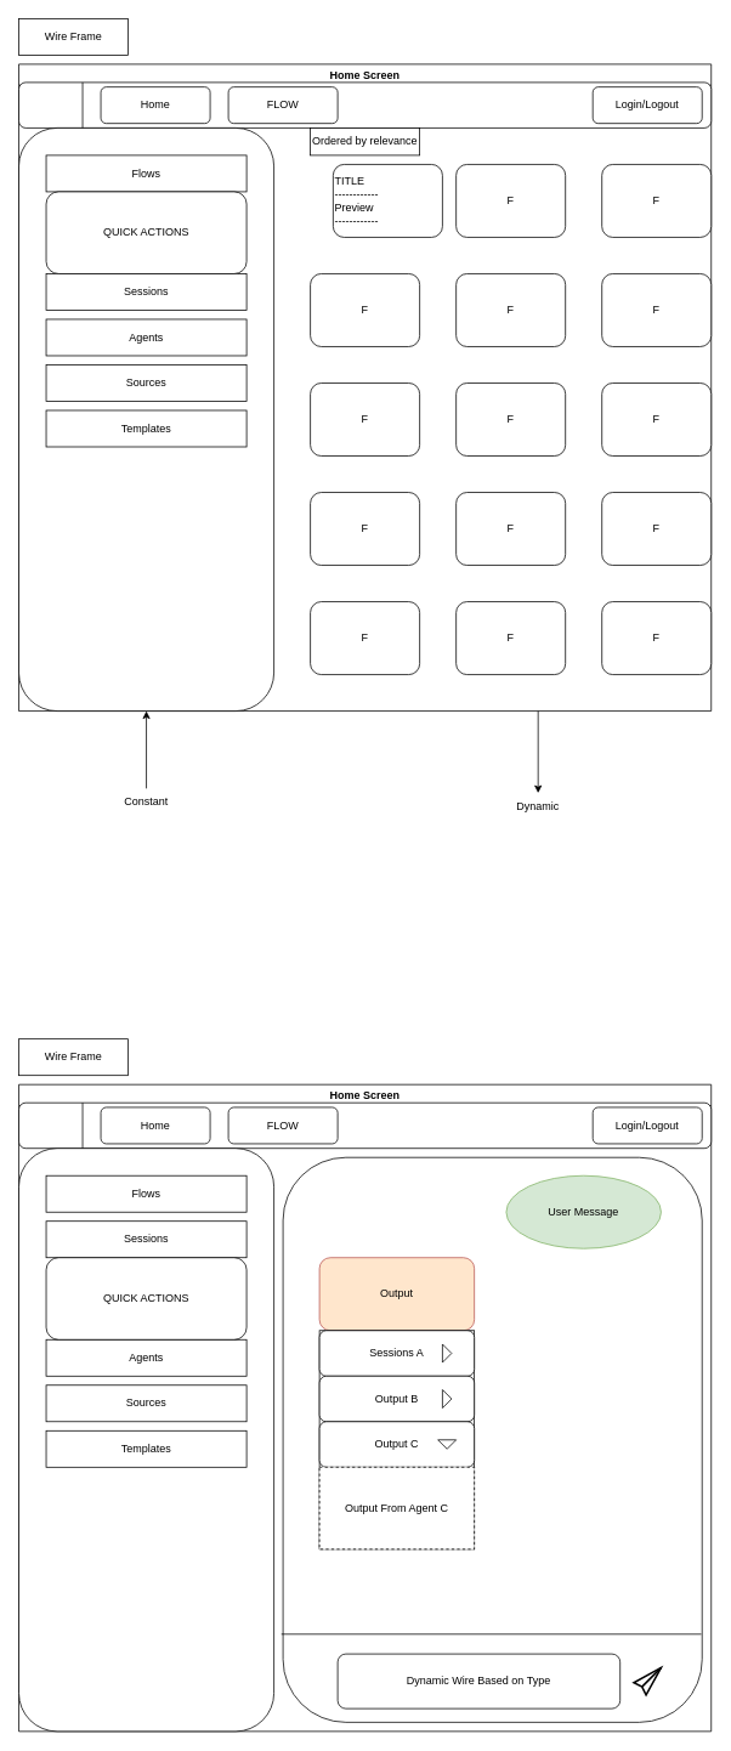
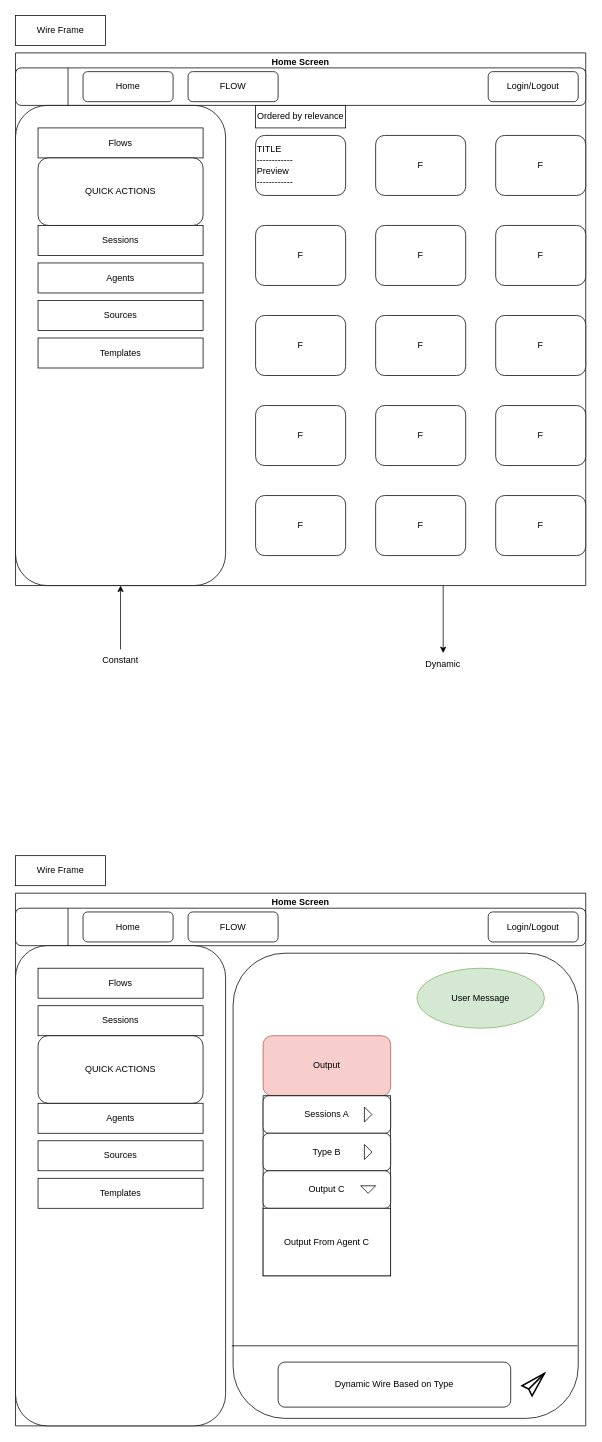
- <mxCell id="17" value="TITLE&lt;br&gt;------------&lt;br&gt;Preview&lt;br&gt;------------" style="rounded=1;whiteSpace=wrap;html=1;align=left;" parent="4" vertex="1"><mxGeometry x="345" y="110" width="120" height="80" as="geometry" /></mxCell>
+ <mxCell id="17" value="TITLE&lt;br&gt;------------&lt;br&gt;Preview&lt;br&gt;------------" style="rounded=1;whiteSpace=wrap;html=1;align=left;" parent="4" vertex="1"><mxGeometry x="320" y="110" width="120" height="80" as="geometry" /></mxCell>
- <mxCell id="53" value="Output" style="rounded=1;whiteSpace=wrap;html=1;fillColor=#ffe6cc;strokeColor=#b85450;" parent="35" vertex="1"><mxGeometry x="330" y="190" width="170" height="80" as="geometry" /></mxCell>
+ <mxCell id="53" value="Output" style="rounded=1;whiteSpace=wrap;html=1;fillColor=#f8cecc;strokeColor=#b85450;" parent="35" vertex="1"><mxGeometry x="330" y="190" width="170" height="80" as="geometry" /></mxCell>
- <mxCell id="57" value="Output B" style="rounded=1;whiteSpace=wrap;html=1;" parent="35" vertex="1"><mxGeometry x="330" y="320" width="170" height="50" as="geometry" /></mxCell>
+ <mxCell id="57" value="Type B" style="rounded=1;whiteSpace=wrap;html=1;" parent="35" vertex="1"><mxGeometry x="330" y="320" width="170" height="50" as="geometry" /></mxCell>
- <mxCell id="60" value="Output From Agent C" style="rounded=0;whiteSpace=wrap;html=1;dashed=1;" parent="35" vertex="1"><mxGeometry x="330" y="420" width="170" height="90" as="geometry" /></mxCell>
+ <mxCell id="60" value="Output From Agent C" style="rounded=0;whiteSpace=wrap;html=1;" parent="35" vertex="1"><mxGeometry x="330" y="420" width="170" height="90" as="geometry" /></mxCell>
